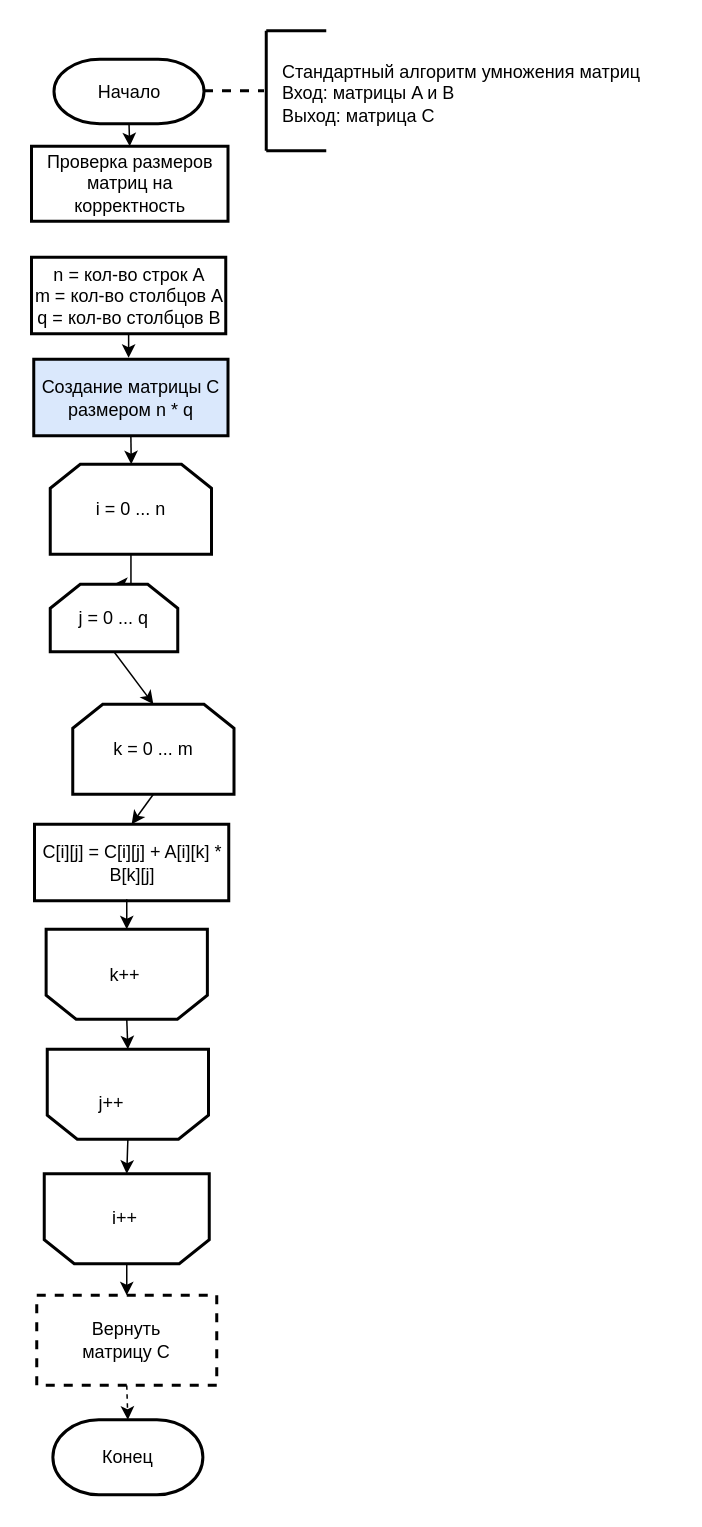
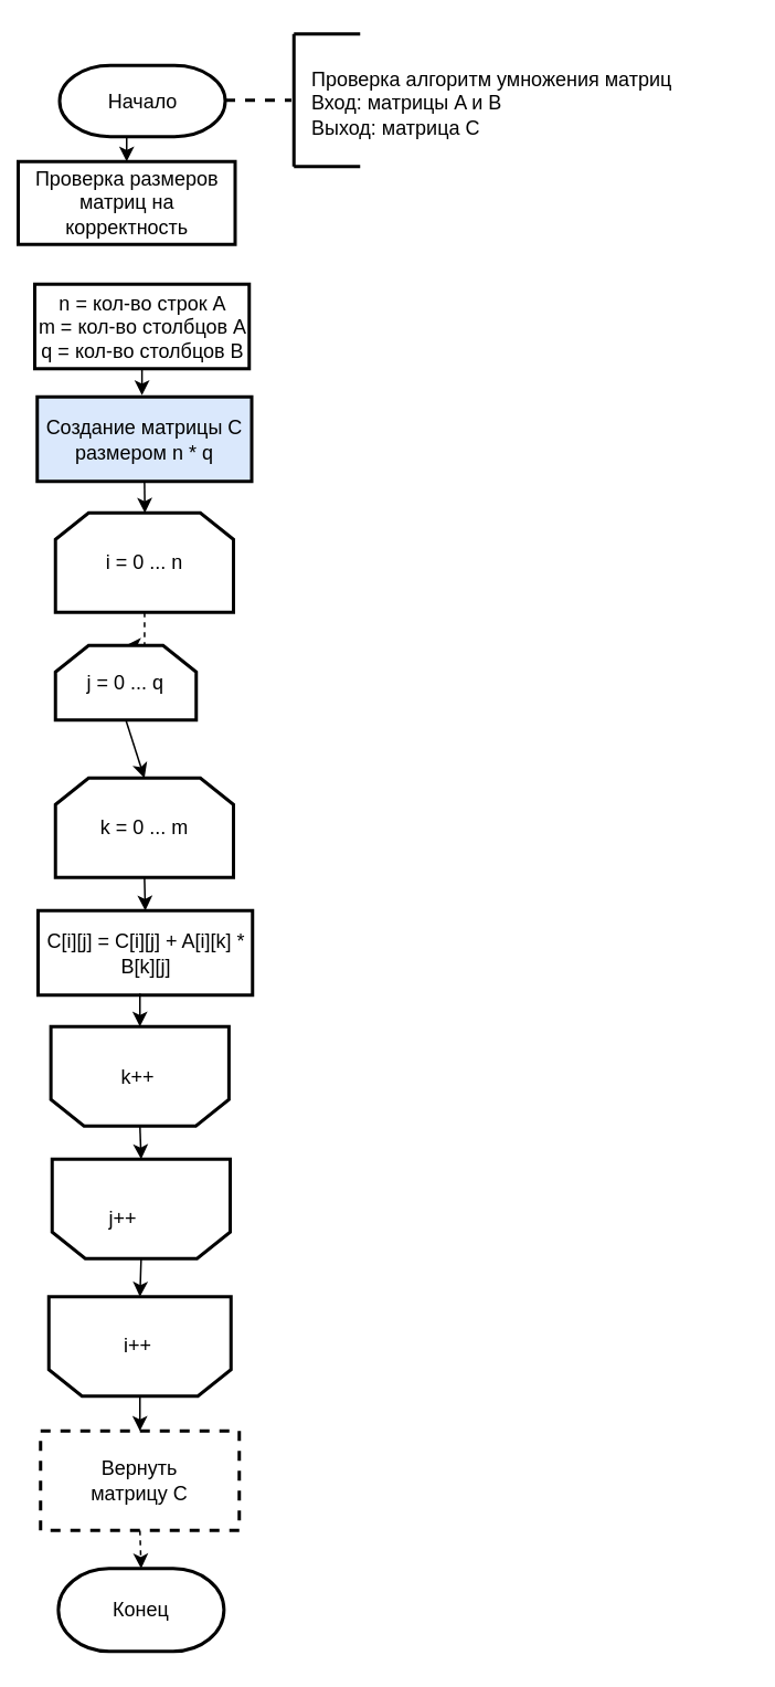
- <mxCell id="18" value="&lt;span&gt;Стандартный алгоритм умножения матриц&lt;br&gt;&lt;/span&gt;&lt;div&gt;Вход: матрицы A и B&lt;/div&gt;&lt;div&gt;Выход: матрица C&lt;/div&gt;" style="text;html=1;align=left;verticalAlign=middle;resizable=0;points=[];autosize=1;" vertex="1" parent="1"><mxGeometry x="186" y="32" width="260" height="60" as="geometry" /></mxCell>
+ <mxCell id="18" value="&lt;span&gt;Проверка алгоритм умножения матриц&lt;br&gt;&lt;/span&gt;&lt;div&gt;Вход: матрицы A и B&lt;/div&gt;&lt;div&gt;Выход: матрица C&lt;/div&gt;" style="text;html=1;align=left;verticalAlign=middle;resizable=0;points=[];autosize=1;" vertex="1" parent="1"><mxGeometry x="186" y="32" width="260" height="60" as="geometry" /></mxCell>
- <mxCell id="4" value="Проверка размеров матриц на корректность" style="rounded=1;whiteSpace=wrap;html=1;absoluteArcSize=1;arcSize=0;strokeWidth=2;" vertex="1" parent="1"><mxGeometry x="20.5" y="97" width="131" height="50" as="geometry" /></mxCell>
+ <mxCell id="4" value="Проверка размеров матриц на корректность" style="rounded=1;whiteSpace=wrap;html=1;absoluteArcSize=1;arcSize=0;strokeWidth=2;" vertex="1" parent="1"><mxGeometry x="10.5" y="97" width="131" height="50" as="geometry" /></mxCell>
- <mxCell id="8" value="" style="edgeStyle=orthogonalEdgeStyle;rounded=0;orthogonalLoop=1;jettySize=auto;html=1;strokeWidth=1;" edge="1" parent="1" source="9" target="10"><mxGeometry relative="1" as="geometry" /></mxCell>
+ <mxCell id="8" value="" style="edgeStyle=orthogonalEdgeStyle;rounded=0;orthogonalLoop=1;jettySize=auto;html=1;strokeWidth=1;dashed=1;" edge="1" parent="1" source="9" target="10"><mxGeometry relative="1" as="geometry" /></mxCell>
- <mxCell id="28" value="k = 0 ... m" style="shape=loopLimit;whiteSpace=wrap;html=1;strokeWidth=2;" vertex="1" parent="1"><mxGeometry x="48" y="469" width="107.5" height="60" as="geometry" /></mxCell>
+ <mxCell id="28" value="k = 0 ... m" style="shape=loopLimit;whiteSpace=wrap;html=1;strokeWidth=2;" vertex="1" parent="1"><mxGeometry x="33" y="469" width="107.5" height="60" as="geometry" /></mxCell>
